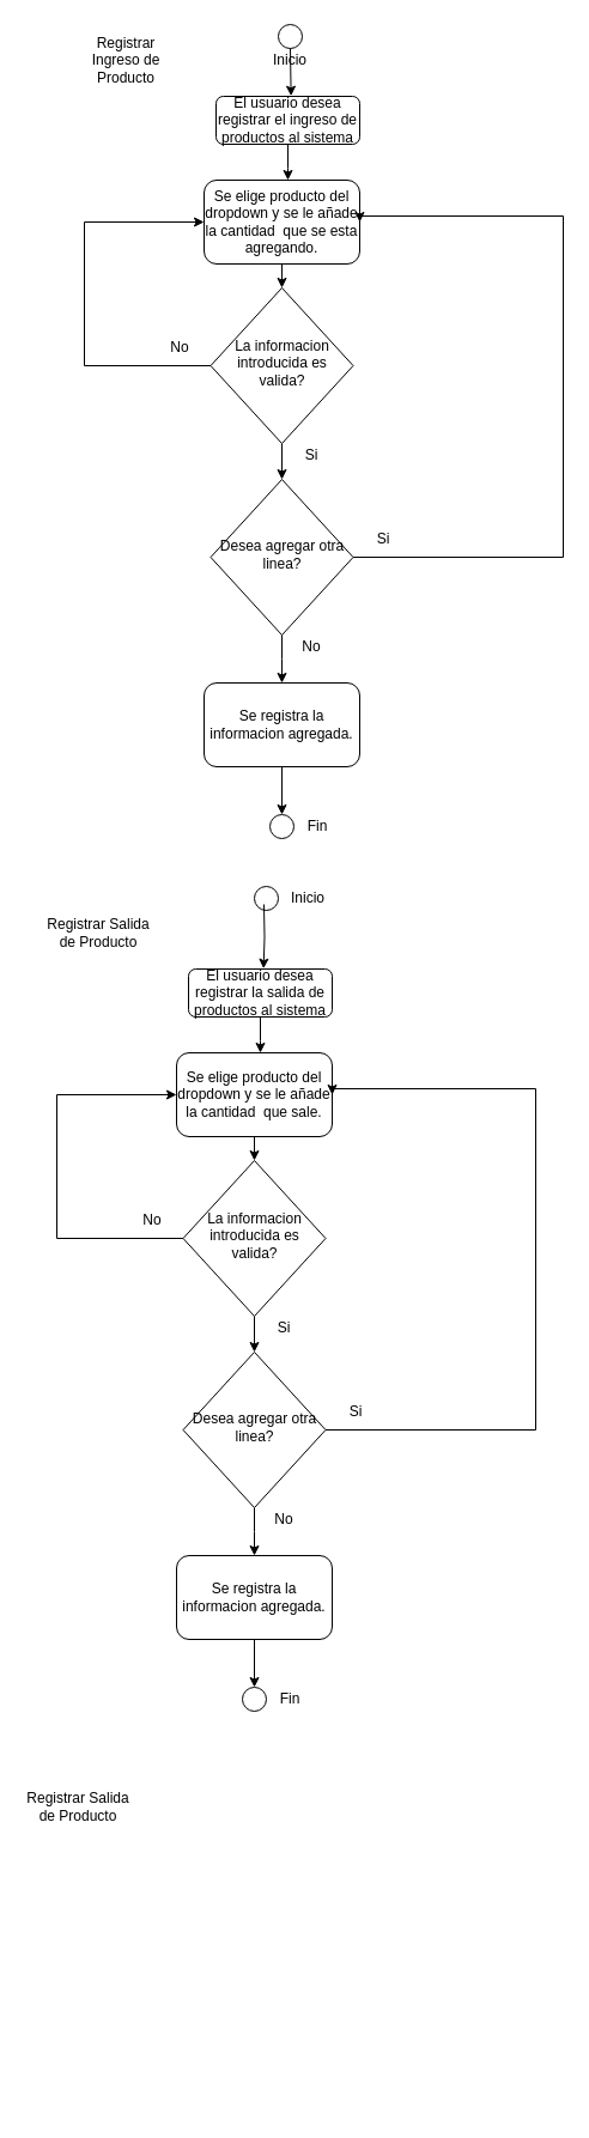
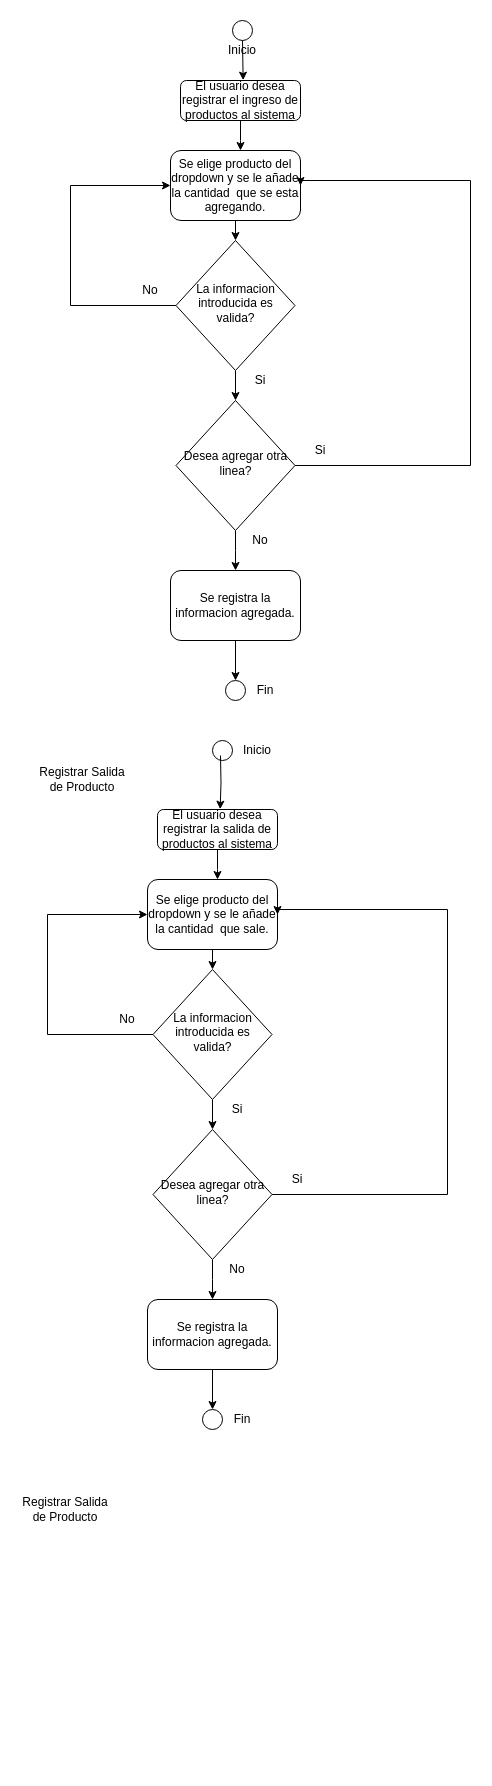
- <mxCell id="8" value="Registrar Ingreso de Producto" style="text;html=1;strokeColor=none;fillColor=none;align=center;verticalAlign=middle;whiteSpace=wrap;rounded=0;" vertex="1" parent="1"><mxGeometry x="60" y="40" width="90" height="20" as="geometry" /></mxCell>
